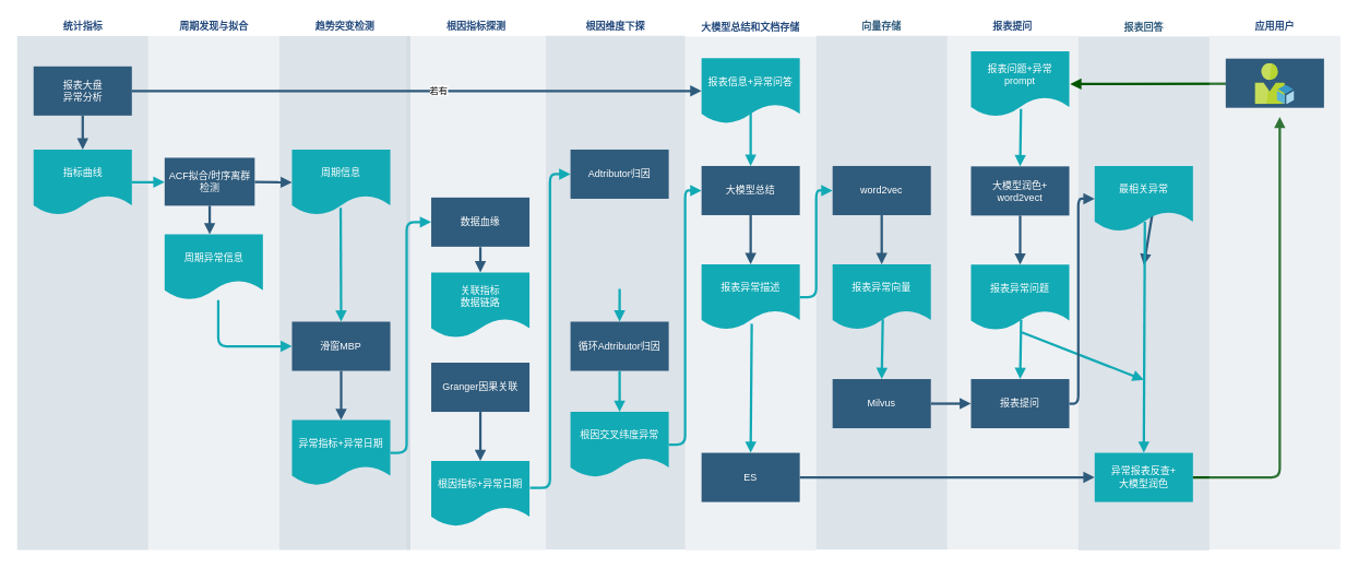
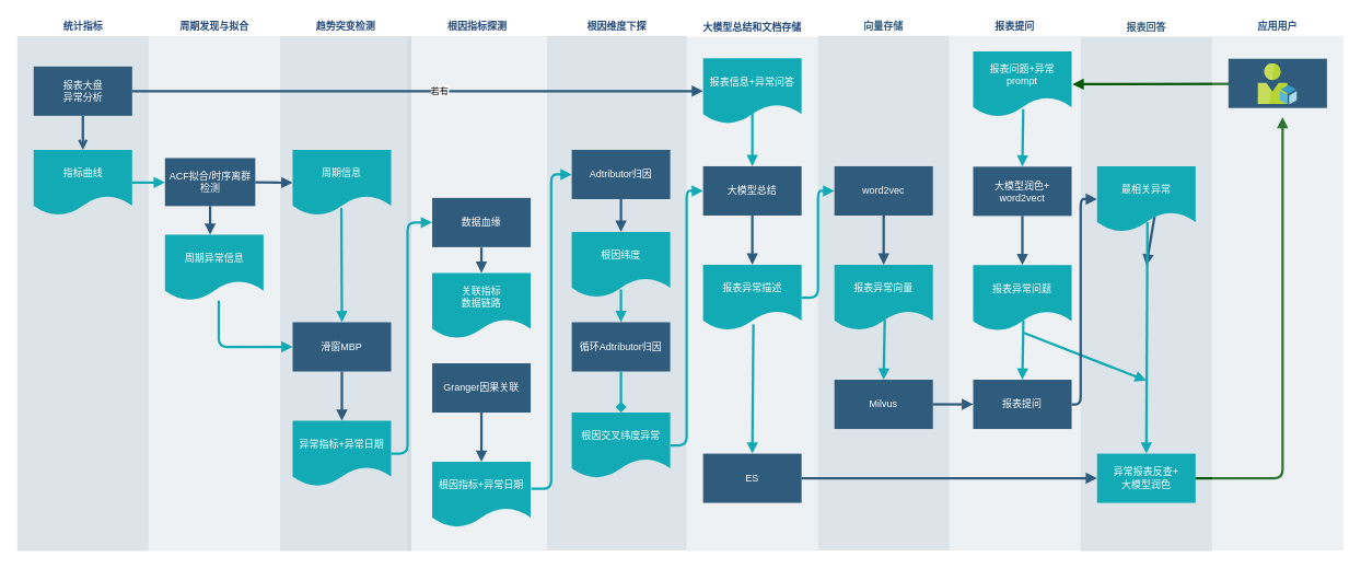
- <mxCell id="5" value="" style="strokeColor=#2F5B7C;strokeWidth=3;html=1;endArrow=block;endFill=1;exitX=0.5;exitY=1;exitDx=0;exitDy=0;entryX=0.5;entryY=0;entryDx=0;entryDy=0;" edge="1" parent="2" source="3" target="4"><mxGeometry x="300" y="195" width="100" height="100" as="geometry"><mxPoint x="150.5" y="211.5" as="sourcePoint" /><mxPoint x="190.5" y="211.5" as="targetPoint" /></mxGeometry></mxCell>
+ <mxCell id="5" value="" style="strokeColor=#2F5B7C;strokeWidth=3;html=1;endArrow=open;endFill=1;exitX=0.5;exitY=1;exitDx=0;exitDy=0;entryX=0.5;entryY=0;entryDx=0;entryDy=0;" edge="1" parent="2" source="3" target="4"><mxGeometry x="300" y="195" width="100" height="100" as="geometry"><mxPoint x="150.5" y="211.5" as="sourcePoint" /><mxPoint x="190.5" y="211.5" as="targetPoint" /></mxGeometry></mxCell>
+ <mxCell id="20" value="" style="strokeColor=#2F5B7C;strokeWidth=3;html=1;endArrow=block;endFill=1;exitX=0.5;exitY=1;exitDx=0;exitDy=0;entryX=0.5;entryY=0;entryDx=0;entryDy=0;" edge="1" parent="14" source="15" target="19"><mxGeometry x="-525.5" y="132" width="100" height="100" as="geometry"><mxPoint x="74.44" y="232" as="sourcePoint" /><mxPoint x="74.44" y="316.5" as="targetPoint" /></mxGeometry></mxCell>
+ <mxCell id="19" value="根因纬度" style="shape=document;whiteSpace=wrap;strokeColor=none;fillColor=#12aab5;shadow=0;fontColor=#FFFFFF;fontFamily=Helvetica;fontStyle=0;html=1;fontSize=12;verticalAlign=middle;spacing=6;spacingBottom=22;" vertex="1" parent="14"><mxGeometry x="30" y="262" width="120" height="80" as="geometry" /></mxCell>
- <mxCell id="18" value="" style="strokeColor=#12AAB5;strokeWidth=3;html=1;endArrow=block;endFill=1;entryX=0.5;entryY=0;entryDx=0;entryDy=0;exitX=0.5;exitY=1;exitDx=0;exitDy=0;" edge="1" parent="14" source="16" target="17"><mxGeometry width="100" height="100" relative="1" as="geometry"><mxPoint x="-100" y="435.5" as="sourcePoint" /><mxPoint x="-100" y="482.5" as="targetPoint" /></mxGeometry></mxCell>
+ <mxCell id="18" value="" style="strokeColor=#12AAB5;strokeWidth=3;html=1;endArrow=diamond;endFill=1;entryX=0.5;entryY=0;entryDx=0;entryDy=0;exitX=0.5;exitY=1;exitDx=0;exitDy=0;" edge="1" parent="14" source="16" target="17"><mxGeometry width="100" height="100" relative="1" as="geometry"><mxPoint x="-100" y="435.5" as="sourcePoint" /><mxPoint x="-100" y="482.5" as="targetPoint" /></mxGeometry></mxCell>
